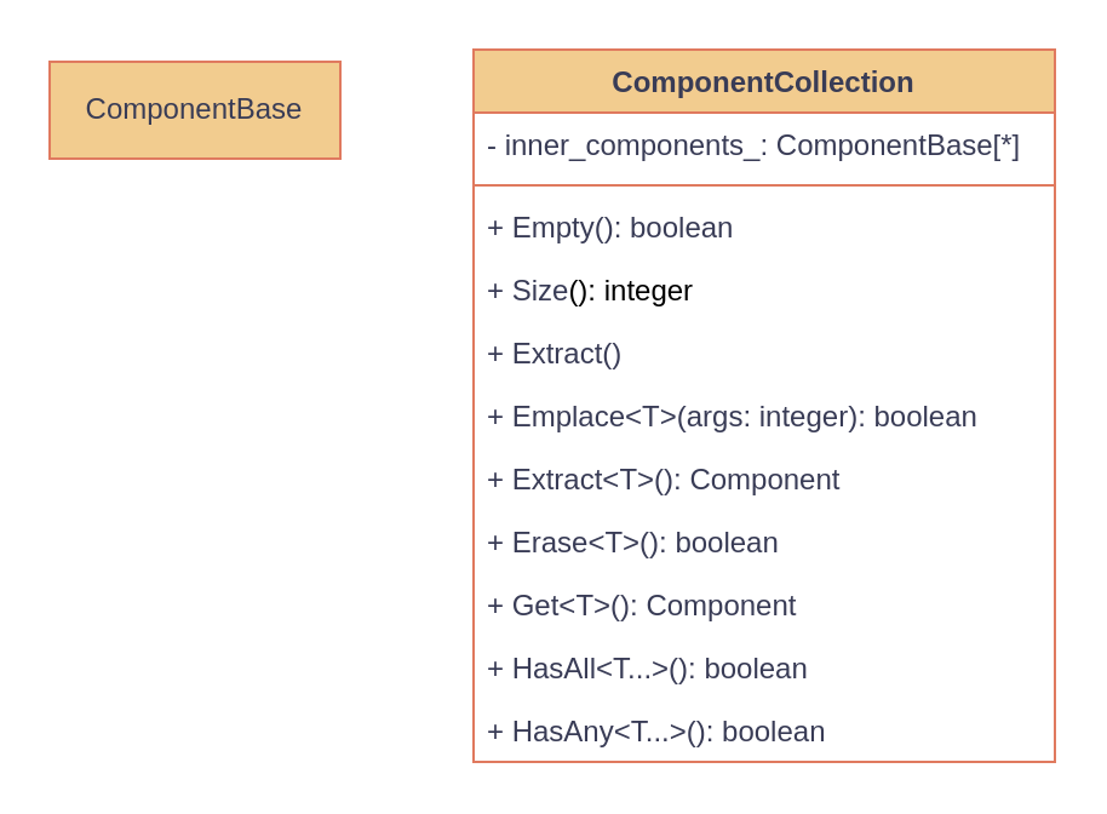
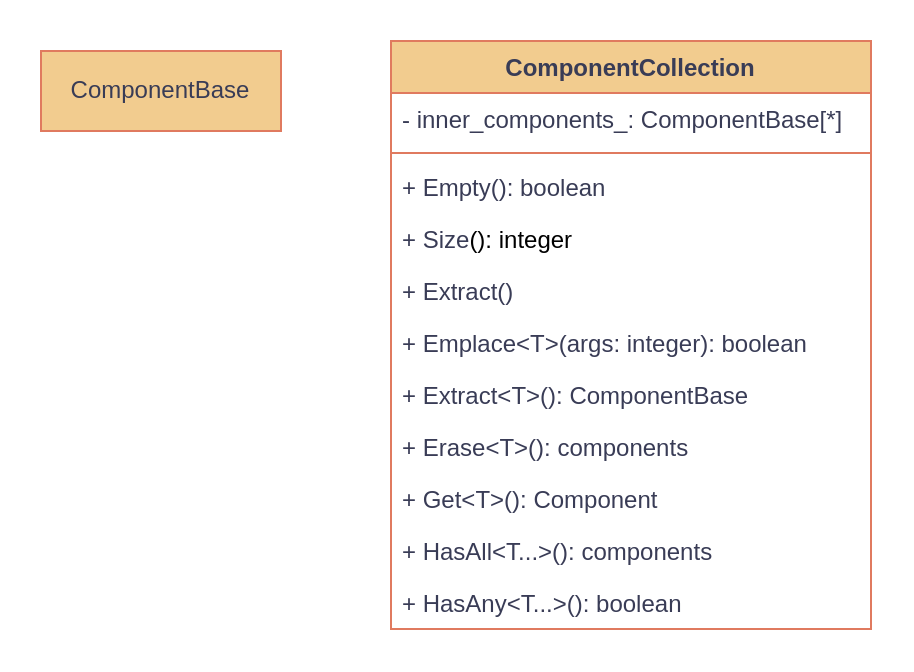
- <mxCell id="10" value="+ Extract&amp;lt;T&amp;gt;(): Component" style="text;strokeColor=none;fillColor=none;align=left;verticalAlign=top;spacingLeft=4;spacingRight=4;overflow=hidden;rotatable=0;points=[[0,0.5],[1,0.5]];portConstraint=eastwest;whiteSpace=wrap;html=1;labelBackgroundColor=none;fontColor=#393C56;" vertex="1" parent="3"><mxGeometry y="164" width="240" height="26" as="geometry" /></mxCell>
+ <mxCell id="10" value="+ Extract&amp;lt;T&amp;gt;(): ComponentBase" style="text;strokeColor=none;fillColor=none;align=left;verticalAlign=top;spacingLeft=4;spacingRight=4;overflow=hidden;rotatable=0;points=[[0,0.5],[1,0.5]];portConstraint=eastwest;whiteSpace=wrap;html=1;labelBackgroundColor=none;fontColor=#393C56;" vertex="1" parent="3"><mxGeometry y="164" width="240" height="26" as="geometry" /></mxCell>
- <mxCell id="11" value="+ Erase&amp;lt;T&amp;gt;(): boolean" style="text;strokeColor=none;fillColor=none;align=left;verticalAlign=top;spacingLeft=4;spacingRight=4;overflow=hidden;rotatable=0;points=[[0,0.5],[1,0.5]];portConstraint=eastwest;whiteSpace=wrap;html=1;labelBackgroundColor=none;fontColor=#393C56;" vertex="1" parent="3"><mxGeometry y="190" width="240" height="26" as="geometry" /></mxCell>
+ <mxCell id="11" value="+ Erase&amp;lt;T&amp;gt;(): components" style="text;strokeColor=none;fillColor=none;align=left;verticalAlign=top;spacingLeft=4;spacingRight=4;overflow=hidden;rotatable=0;points=[[0,0.5],[1,0.5]];portConstraint=eastwest;whiteSpace=wrap;html=1;labelBackgroundColor=none;fontColor=#393C56;" vertex="1" parent="3"><mxGeometry y="190" width="240" height="26" as="geometry" /></mxCell>
- <mxCell id="13" value="+ HasAll&amp;lt;T...&amp;gt;(): boolean" style="text;strokeColor=none;fillColor=none;align=left;verticalAlign=top;spacingLeft=4;spacingRight=4;overflow=hidden;rotatable=0;points=[[0,0.5],[1,0.5]];portConstraint=eastwest;whiteSpace=wrap;html=1;labelBackgroundColor=none;fontColor=#393C56;" vertex="1" parent="3"><mxGeometry y="242" width="240" height="26" as="geometry" /></mxCell>
+ <mxCell id="13" value="+ HasAll&amp;lt;T...&amp;gt;(): components" style="text;strokeColor=none;fillColor=none;align=left;verticalAlign=top;spacingLeft=4;spacingRight=4;overflow=hidden;rotatable=0;points=[[0,0.5],[1,0.5]];portConstraint=eastwest;whiteSpace=wrap;html=1;labelBackgroundColor=none;fontColor=#393C56;" vertex="1" parent="3"><mxGeometry y="242" width="240" height="26" as="geometry" /></mxCell>
